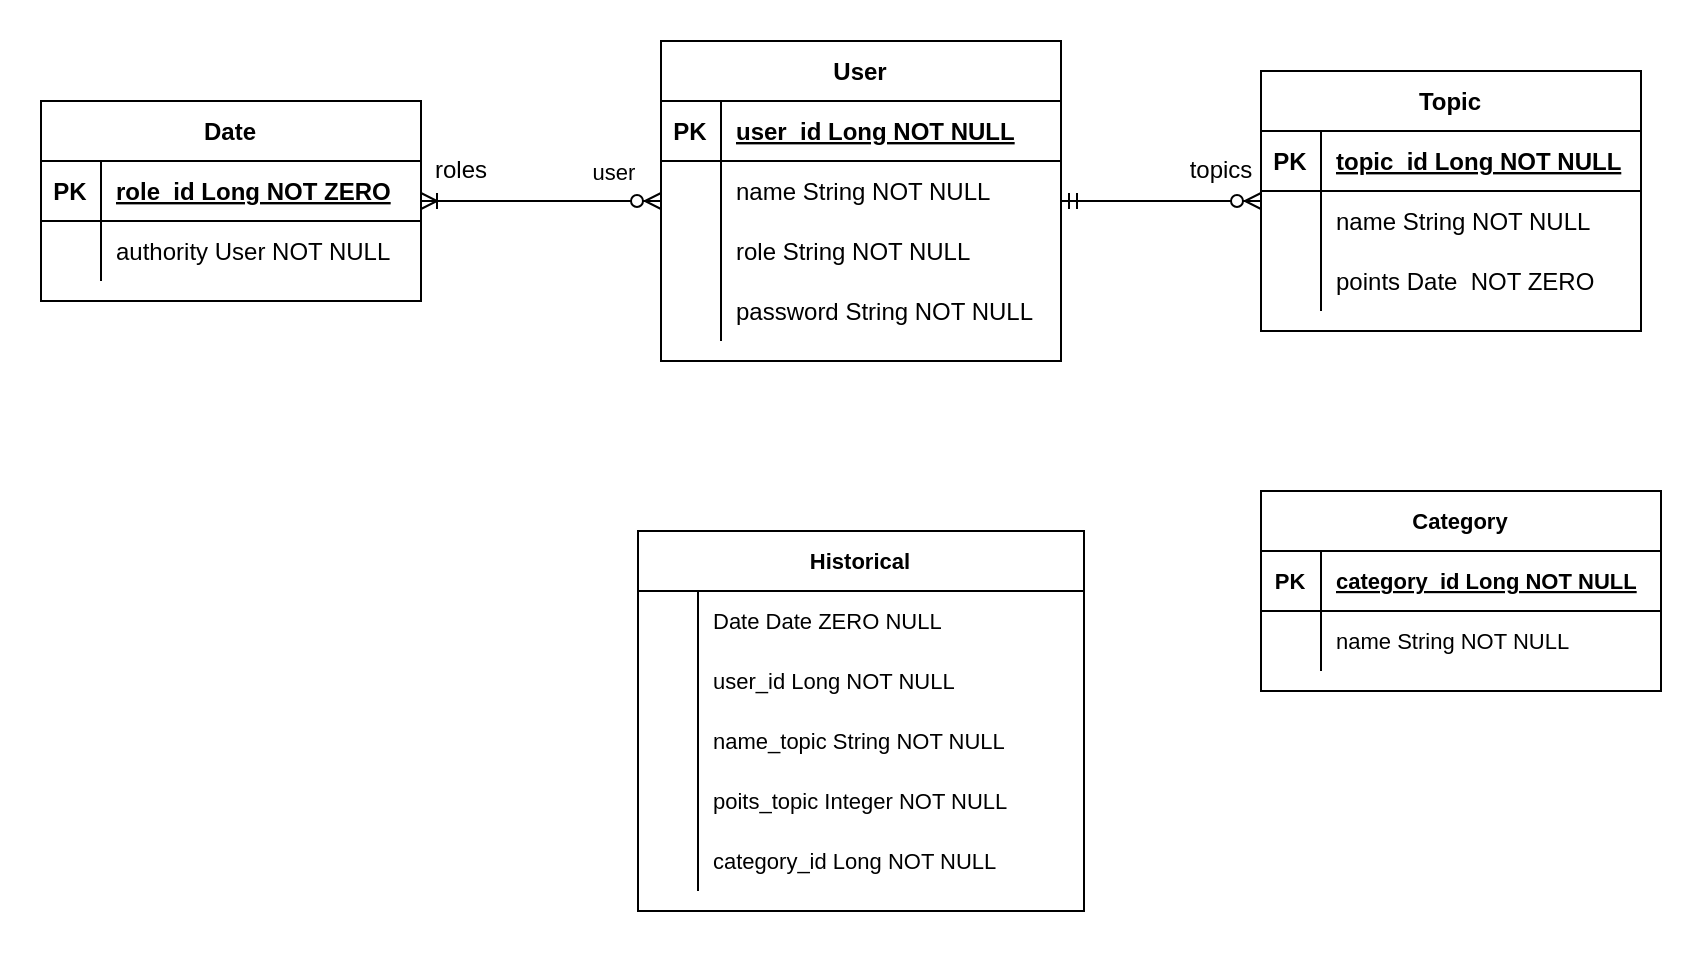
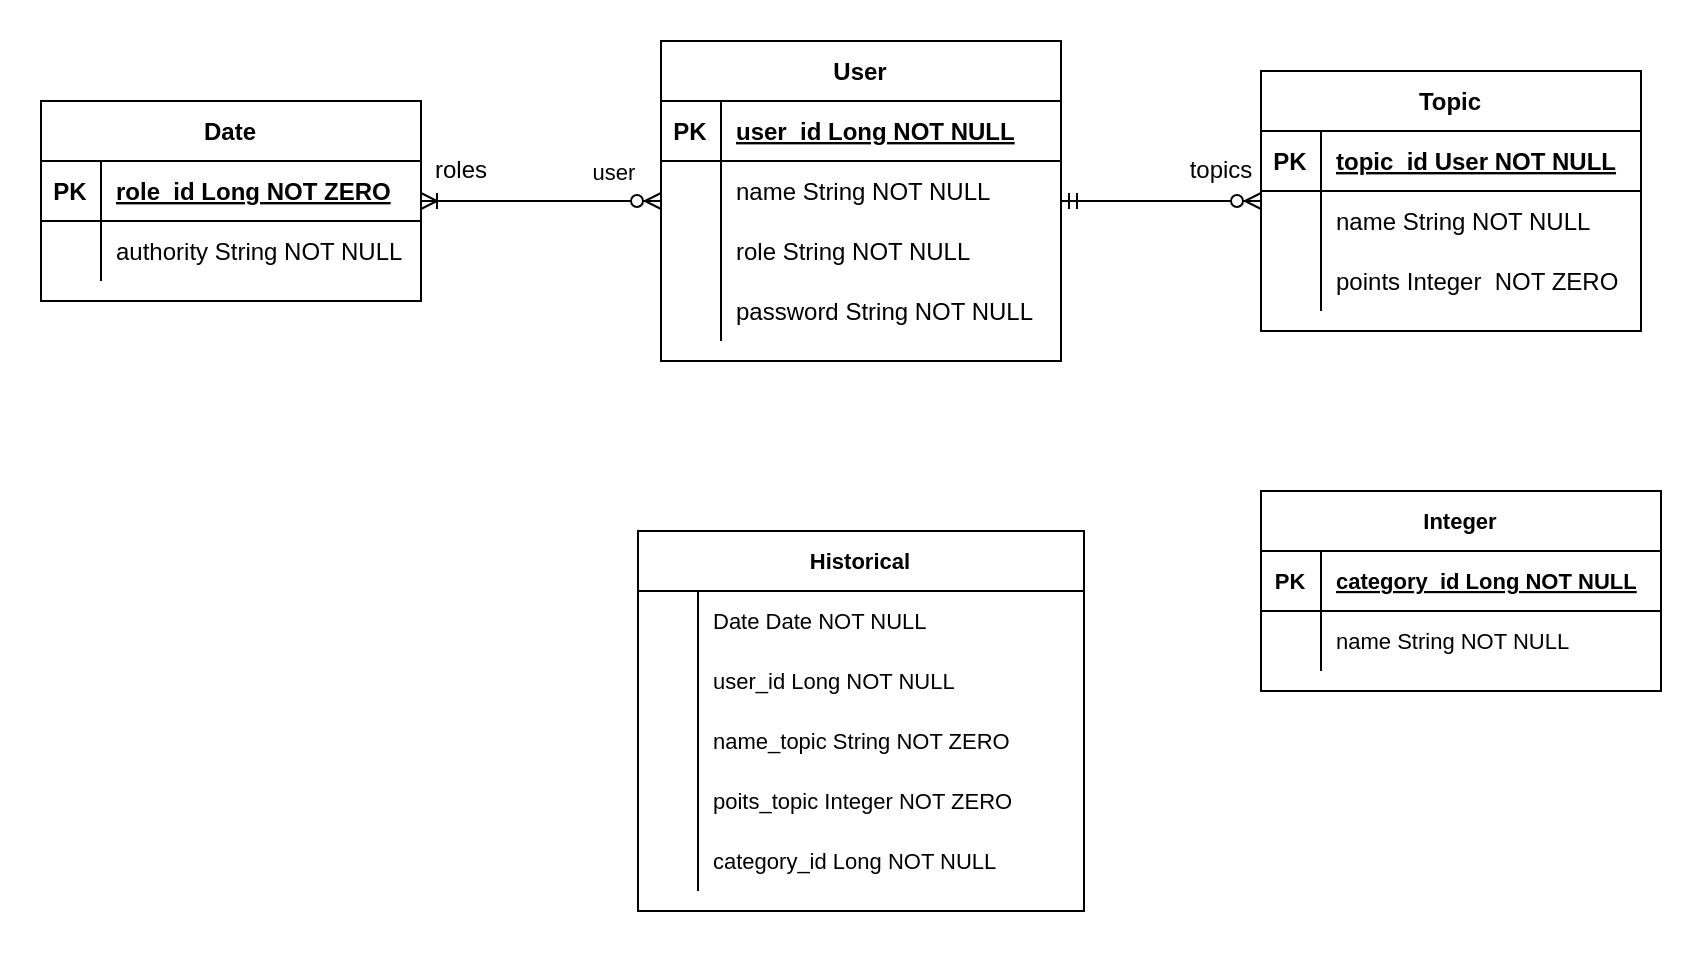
- <mxCell id="25" value="topic_id Long NOT NULL" style="shape=partialRectangle;connectable=0;fillColor=none;top=0;left=0;bottom=0;right=0;align=left;spacingLeft=6;fontStyle=5;overflow=hidden;" vertex="1" parent="23"><mxGeometry x="30" width="160" height="30" as="geometry"><mxRectangle width="160" height="30" as="alternateBounds" /></mxGeometry></mxCell>
+ <mxCell id="25" value="topic_id User NOT NULL" style="shape=partialRectangle;connectable=0;fillColor=none;top=0;left=0;bottom=0;right=0;align=left;spacingLeft=6;fontStyle=5;overflow=hidden;" vertex="1" parent="23"><mxGeometry x="30" width="160" height="30" as="geometry"><mxRectangle width="160" height="30" as="alternateBounds" /></mxGeometry></mxCell>
- <mxCell id="21" value="authority User NOT NULL" style="shape=partialRectangle;connectable=0;fillColor=none;top=0;left=0;bottom=0;right=0;align=left;spacingLeft=6;overflow=hidden;" vertex="1" parent="19"><mxGeometry x="30" width="160" height="30" as="geometry"><mxRectangle width="160" height="30" as="alternateBounds" /></mxGeometry></mxCell>
+ <mxCell id="21" value="authority String NOT NULL" style="shape=partialRectangle;connectable=0;fillColor=none;top=0;left=0;bottom=0;right=0;align=left;spacingLeft=6;overflow=hidden;" vertex="1" parent="19"><mxGeometry x="30" width="160" height="30" as="geometry"><mxRectangle width="160" height="30" as="alternateBounds" /></mxGeometry></mxCell>
- <mxCell id="31" value="points Date  NOT ZERO" style="shape=partialRectangle;connectable=0;fillColor=none;top=0;left=0;bottom=0;right=0;align=left;spacingLeft=6;overflow=hidden;" vertex="1" parent="29"><mxGeometry x="30" width="160" height="30" as="geometry"><mxRectangle width="160" height="30" as="alternateBounds" /></mxGeometry></mxCell>
+ <mxCell id="31" value="points Integer  NOT ZERO" style="shape=partialRectangle;connectable=0;fillColor=none;top=0;left=0;bottom=0;right=0;align=left;spacingLeft=6;overflow=hidden;" vertex="1" parent="29"><mxGeometry x="30" width="160" height="30" as="geometry"><mxRectangle width="160" height="30" as="alternateBounds" /></mxGeometry></mxCell>
- <mxCell id="35" value="Category" style="shape=table;startSize=30;container=1;collapsible=1;childLayout=tableLayout;fixedRows=1;rowLines=0;fontStyle=1;align=center;resizeLast=1;fontSize=11;" vertex="1" parent="1"><mxGeometry x="630" y="245" width="200" height="100" as="geometry" /></mxCell>
+ <mxCell id="35" value="Integer" style="shape=table;startSize=30;container=1;collapsible=1;childLayout=tableLayout;fixedRows=1;rowLines=0;fontStyle=1;align=center;resizeLast=1;fontSize=11;" vertex="1" parent="1"><mxGeometry x="630" y="245" width="200" height="100" as="geometry" /></mxCell>
- <mxCell id="45" value="Date Date ZERO NULL" style="shape=partialRectangle;connectable=0;fillColor=none;top=0;left=0;bottom=0;right=0;align=left;spacingLeft=6;overflow=hidden;fontSize=11;" vertex="1" parent="43"><mxGeometry x="30" width="193" height="30" as="geometry"><mxRectangle width="193" height="30" as="alternateBounds" /></mxGeometry></mxCell>
+ <mxCell id="45" value="Date Date NOT NULL" style="shape=partialRectangle;connectable=0;fillColor=none;top=0;left=0;bottom=0;right=0;align=left;spacingLeft=6;overflow=hidden;fontSize=11;" vertex="1" parent="43"><mxGeometry x="30" width="193" height="30" as="geometry"><mxRectangle width="193" height="30" as="alternateBounds" /></mxGeometry></mxCell>
- <mxCell id="51" value="name_topic String NOT NULL " style="shape=partialRectangle;connectable=0;fillColor=none;top=0;left=0;bottom=0;right=0;align=left;spacingLeft=6;overflow=hidden;fontSize=11;" vertex="1" parent="49"><mxGeometry x="30" width="193" height="30" as="geometry"><mxRectangle width="193" height="30" as="alternateBounds" /></mxGeometry></mxCell>
+ <mxCell id="51" value="name_topic String NOT ZERO " style="shape=partialRectangle;connectable=0;fillColor=none;top=0;left=0;bottom=0;right=0;align=left;spacingLeft=6;overflow=hidden;fontSize=11;" vertex="1" parent="49"><mxGeometry x="30" width="193" height="30" as="geometry"><mxRectangle width="193" height="30" as="alternateBounds" /></mxGeometry></mxCell>
- <mxCell id="54" value="poits_topic Integer NOT NULL" style="shape=partialRectangle;connectable=0;fillColor=none;top=0;left=0;bottom=0;right=0;align=left;spacingLeft=6;overflow=hidden;fontSize=11;" vertex="1" parent="52"><mxGeometry x="30" width="193" height="30" as="geometry"><mxRectangle width="193" height="30" as="alternateBounds" /></mxGeometry></mxCell>
+ <mxCell id="54" value="poits_topic Integer NOT ZERO" style="shape=partialRectangle;connectable=0;fillColor=none;top=0;left=0;bottom=0;right=0;align=left;spacingLeft=6;overflow=hidden;fontSize=11;" vertex="1" parent="52"><mxGeometry x="30" width="193" height="30" as="geometry"><mxRectangle width="193" height="30" as="alternateBounds" /></mxGeometry></mxCell>
